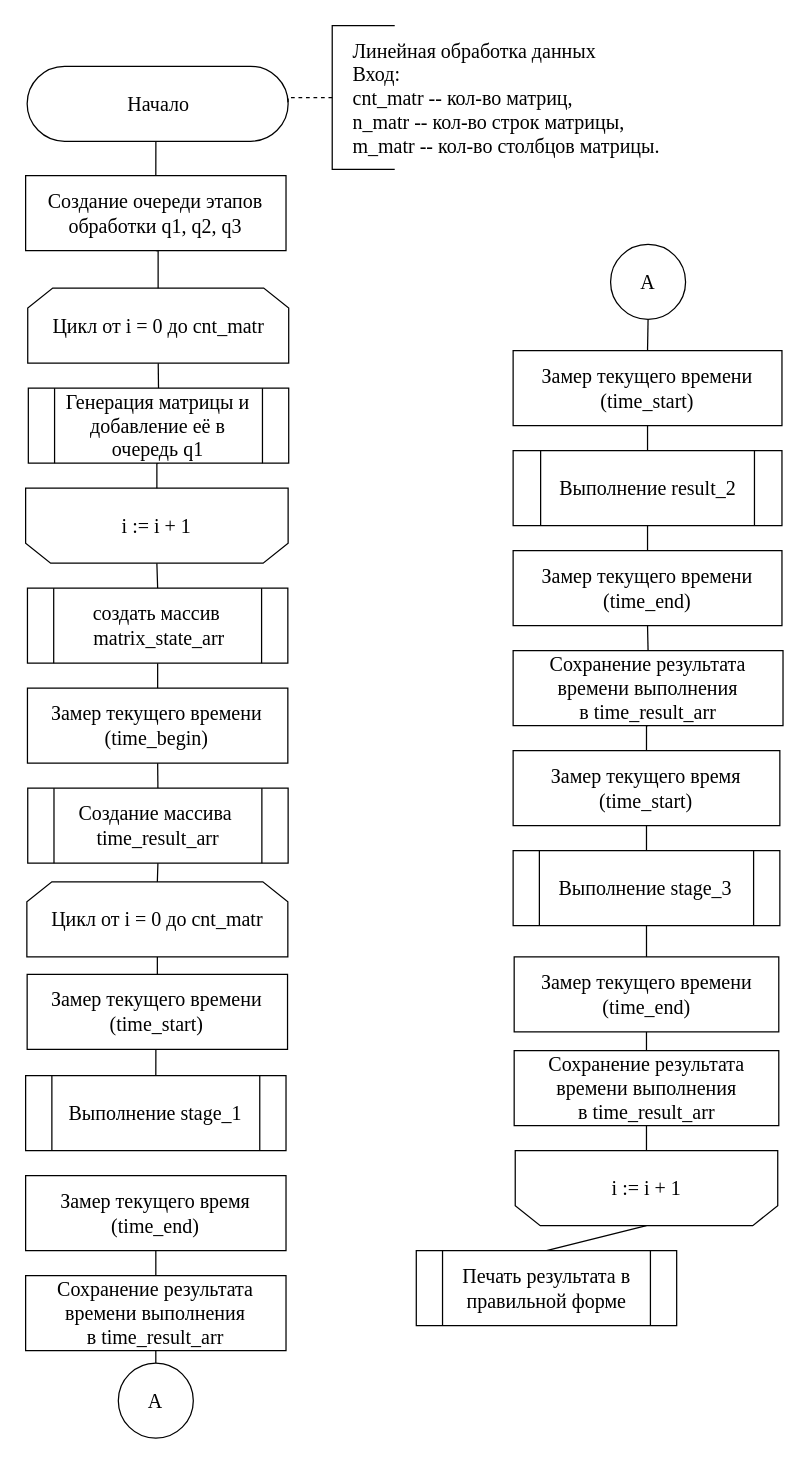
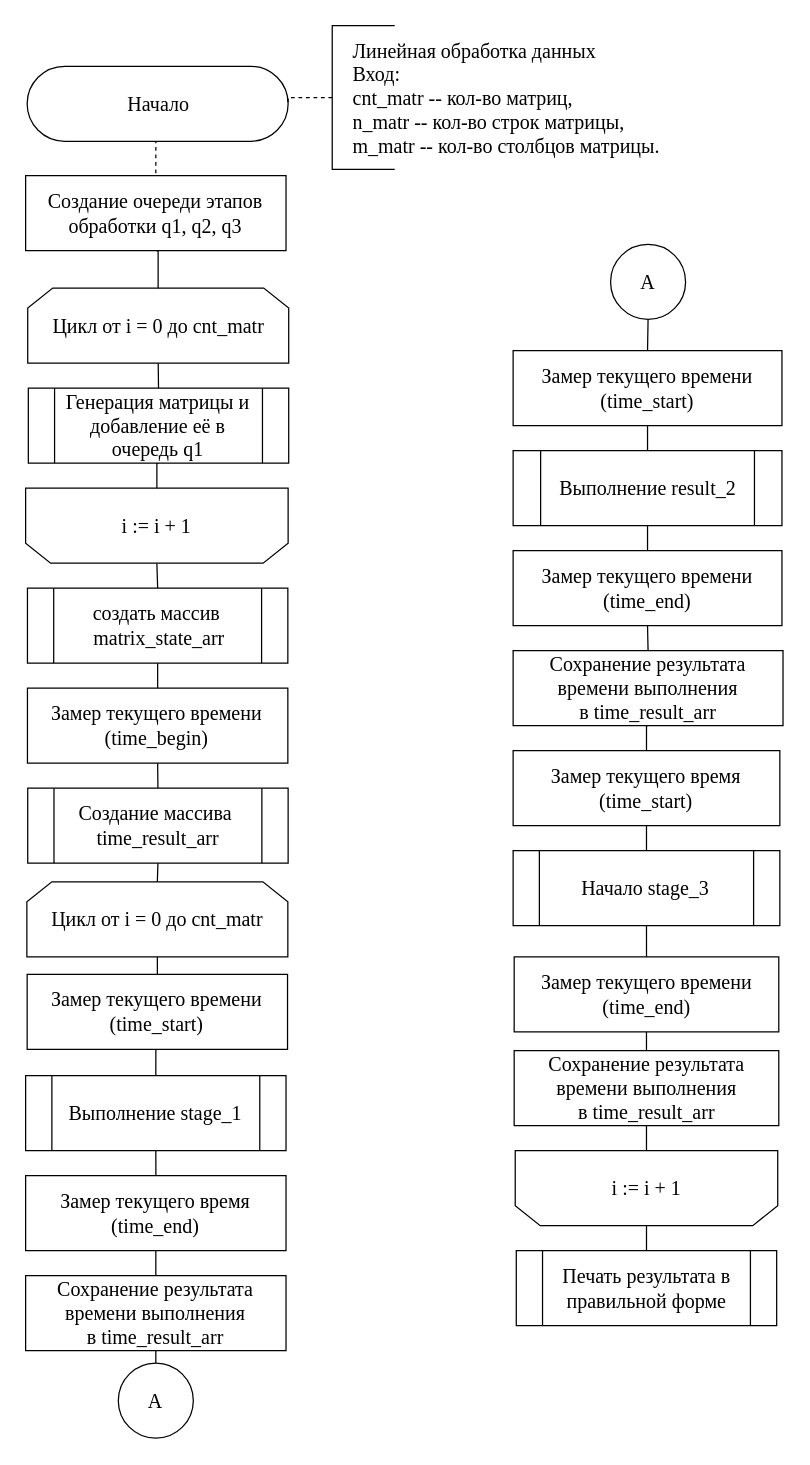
- <mxCell id="2" style="edgeStyle=orthogonalEdgeStyle;rounded=0;orthogonalLoop=1;jettySize=auto;html=1;exitX=0.5;exitY=0.5;exitDx=0;exitDy=30;exitPerimeter=0;entryX=0.5;entryY=0;entryDx=0;entryDy=0;fontSize=16;fontFamily=Times New Roman;endArrow=none;endFill=0;" edge="1" parent="1" source="3" target="12"><mxGeometry relative="1" as="geometry" /></mxCell>
+ <mxCell id="2" style="edgeStyle=orthogonalEdgeStyle;rounded=0;orthogonalLoop=1;jettySize=auto;html=1;exitX=0.5;exitY=0.5;exitDx=0;exitDy=30;exitPerimeter=0;entryX=0.5;entryY=0;entryDx=0;entryDy=0;fontSize=16;fontFamily=Times New Roman;endArrow=none;endFill=0;dashed=1;" edge="1" parent="1" source="3" target="12"><mxGeometry relative="1" as="geometry" /></mxCell>
- <mxCell id="36" value="&lt;font style=&quot;font-size: 16px;&quot;&gt;Выполнение stage_3&lt;/font&gt;" style="shape=process;whiteSpace=wrap;html=1;backgroundOutline=1;fontFamily=Times New Roman;fontSize=16;" vertex="1" parent="1"><mxGeometry x="410" y="680" width="213.38" height="60" as="geometry" /></mxCell>
+ <mxCell id="36" value="&lt;font style=&quot;font-size: 16px;&quot;&gt;Начало stage_3&lt;/font&gt;" style="shape=process;whiteSpace=wrap;html=1;backgroundOutline=1;fontFamily=Times New Roman;fontSize=16;" vertex="1" parent="1"><mxGeometry x="410" y="680" width="213.38" height="60" as="geometry" /></mxCell>
+ <mxCell id="27" style="edgeStyle=orthogonalEdgeStyle;rounded=0;orthogonalLoop=1;jettySize=auto;html=1;exitX=0.5;exitY=1;exitDx=0;exitDy=0;fontSize=16;fontFamily=Times New Roman;endArrow=none;endFill=0;" edge="1" parent="1" source="28" target="30"><mxGeometry relative="1" as="geometry" /></mxCell>
- <mxCell id="52" value="&lt;font style=&quot;font-size: 16px;&quot;&gt;Печать результата в правильной форме&lt;/font&gt;" style="shape=process;whiteSpace=wrap;html=1;backgroundOutline=1;fontFamily=Times New Roman;fontSize=16;" vertex="1" parent="1"><mxGeometry x="332.53" y="1000" width="208.31" height="60" as="geometry" /></mxCell>
+ <mxCell id="52" value="&lt;font style=&quot;font-size: 16px;&quot;&gt;Печать результата в правильной форме&lt;/font&gt;" style="shape=process;whiteSpace=wrap;html=1;backgroundOutline=1;fontFamily=Times New Roman;fontSize=16;" vertex="1" parent="1"><mxGeometry x="412.53" y="1000" width="208.31" height="60" as="geometry" /></mxCell>
